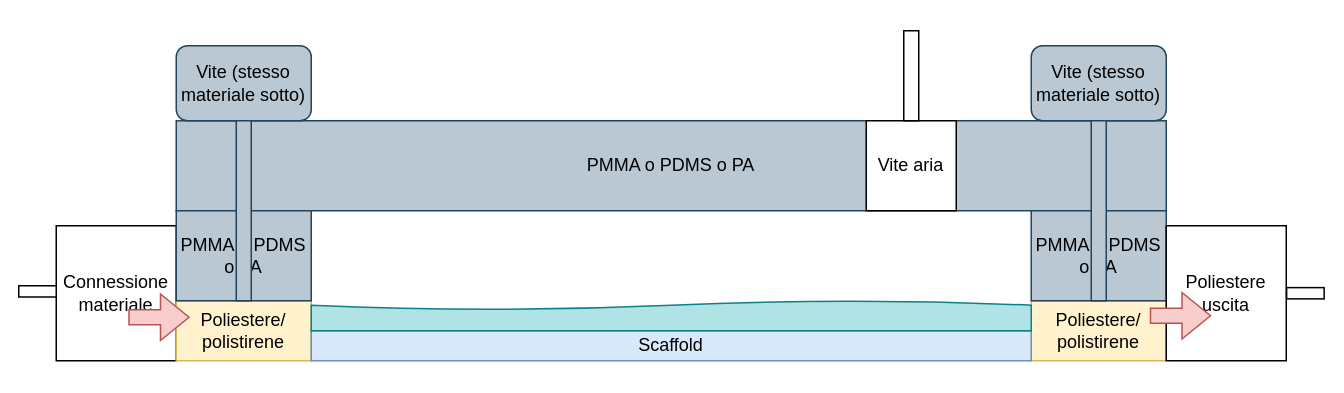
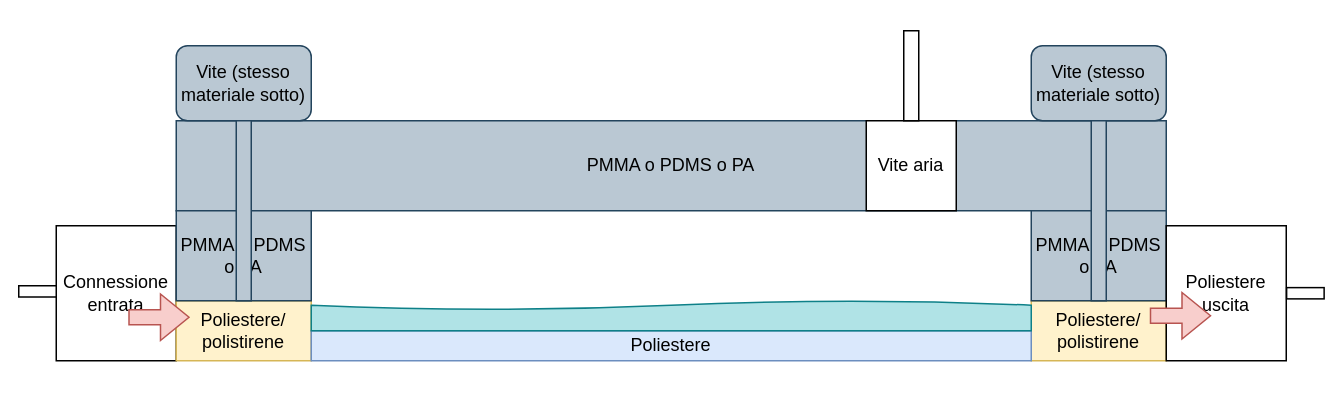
- <mxCell id="2" value="Connessione materiale" style="rounded=0;whiteSpace=wrap;html=1;" vertex="1" parent="1"><mxGeometry x="37" y="150" width="80" height="90" as="geometry" /></mxCell>
+ <mxCell id="2" value="Connessione entrata" style="rounded=0;whiteSpace=wrap;html=1;" vertex="1" parent="1"><mxGeometry x="37" y="150" width="80" height="90" as="geometry" /></mxCell>
- <mxCell id="6" value="Scaffold" style="rounded=0;whiteSpace=wrap;html=1;fillColor=#dae8fc;strokeColor=#6c8ebf;" vertex="1" parent="1"><mxGeometry x="207" y="220" width="480" height="20" as="geometry" /></mxCell>
+ <mxCell id="6" value="Poliestere" style="rounded=0;whiteSpace=wrap;html=1;fillColor=#dae8fc;strokeColor=#6c8ebf;" vertex="1" parent="1"><mxGeometry x="207" y="220" width="480" height="20" as="geometry" /></mxCell>
